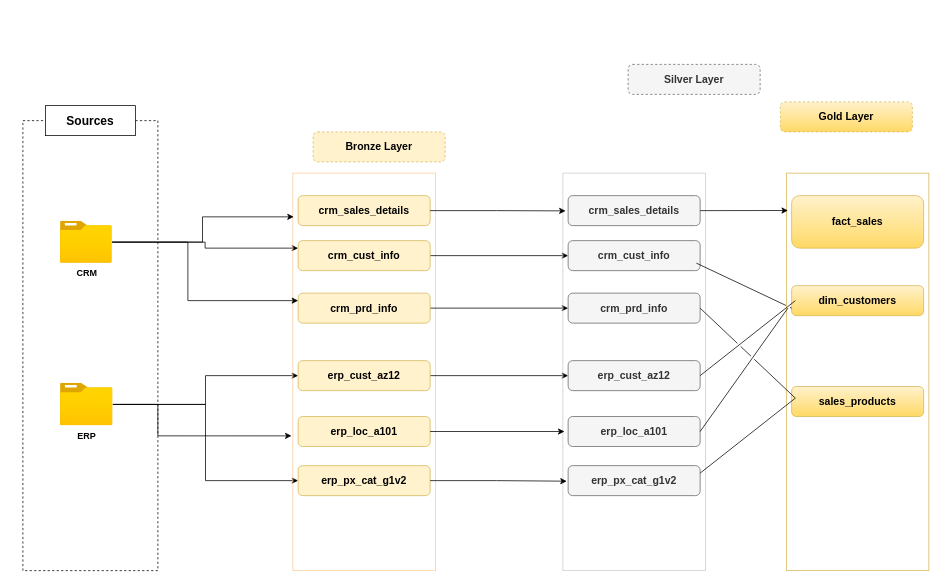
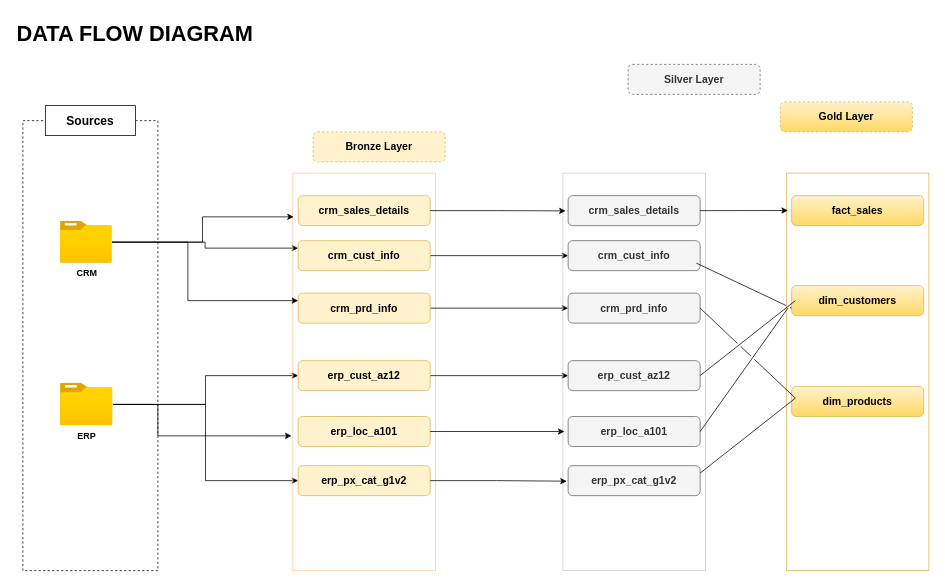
+ <mxCell id="2" value="&lt;h1 style=&quot;margin-top: 0px;&quot;&gt;&lt;font style=&quot;font-size: 29px;&quot;&gt;DATA FLOW DIAGRAM&lt;/font&gt;&lt;/h1&gt;" style="text;html=1;whiteSpace=wrap;overflow=hidden;rounded=0;" vertex="1" parent="1"><mxGeometry x="20" y="20" width="370" height="40" as="geometry" /></mxCell>
- <mxCell id="36" value="&lt;span style=&quot;font-size: 14px;&quot;&gt;&lt;b&gt;fact_sales&lt;/b&gt;&lt;/span&gt;" style="rounded=1;whiteSpace=wrap;html=1;fillColor=#fff2cc;strokeColor=#d6b656;gradientColor=#ffd966;" vertex="1" parent="1"><mxGeometry x="1055" y="260" width="176" height="70" as="geometry" /></mxCell>
+ <mxCell id="36" value="&lt;span style=&quot;font-size: 14px;&quot;&gt;&lt;b&gt;fact_sales&lt;/b&gt;&lt;/span&gt;" style="rounded=1;whiteSpace=wrap;html=1;fillColor=#fff2cc;strokeColor=#d6b656;gradientColor=#ffd966;" vertex="1" parent="1"><mxGeometry x="1055" y="260" width="176" height="40" as="geometry" /></mxCell>
- <mxCell id="38" value="&lt;span style=&quot;font-size: 14px;&quot;&gt;&lt;b&gt;sales_products&lt;/b&gt;&lt;/span&gt;" style="rounded=1;whiteSpace=wrap;html=1;fillColor=#fff2cc;strokeColor=#d6b656;gradientColor=#ffd966;" vertex="1" parent="1"><mxGeometry x="1055" y="514.5" width="176" height="40" as="geometry" /></mxCell>
+ <mxCell id="38" value="&lt;span style=&quot;font-size: 14px;&quot;&gt;&lt;b&gt;dim_products&lt;/b&gt;&lt;/span&gt;" style="rounded=1;whiteSpace=wrap;html=1;fillColor=#fff2cc;strokeColor=#d6b656;gradientColor=#ffd966;" vertex="1" parent="1"><mxGeometry x="1055" y="514.5" width="176" height="40" as="geometry" /></mxCell>
